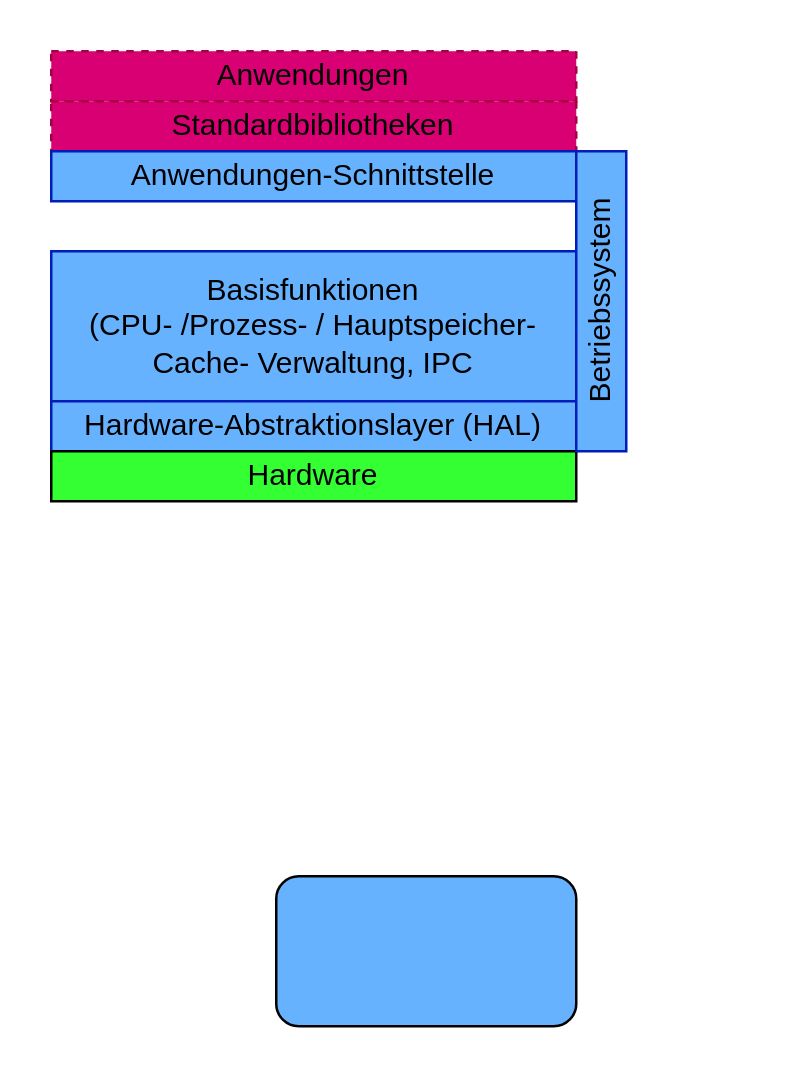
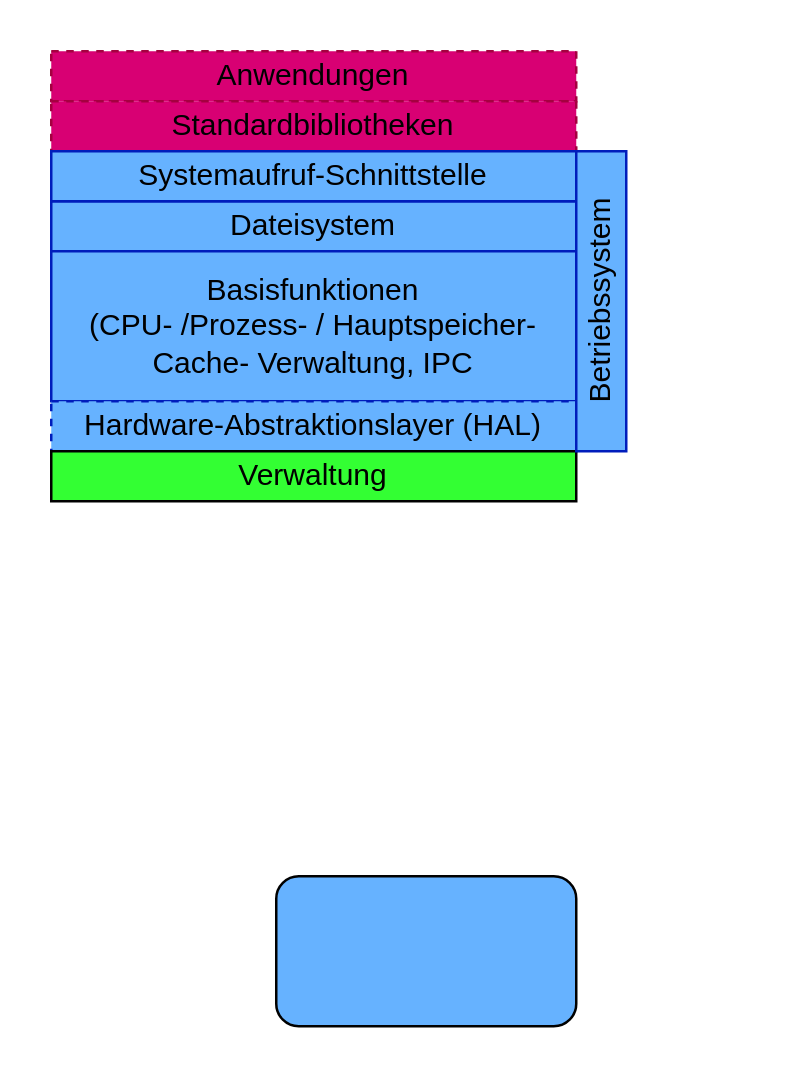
- <mxCell id="6" value="Anwendungen-Schnittstelle" style="rounded=0;whiteSpace=wrap;html=1;fillColor=#66B2FF;strokeColor=#001DBC;fontColor=#000000;" vertex="1" parent="1"><mxGeometry x="20" y="60" width="210" height="20" as="geometry" /></mxCell>
+ <mxCell id="6" value="Systemaufruf-Schnittstelle" style="rounded=0;whiteSpace=wrap;html=1;fillColor=#66B2FF;strokeColor=#001DBC;fontColor=#000000;" vertex="1" parent="1"><mxGeometry x="20" y="60" width="210" height="20" as="geometry" /></mxCell>
+ <mxCell id="3" value="Dateisystem" style="rounded=0;whiteSpace=wrap;html=1;fillColor=#66B2FF;strokeColor=#001DBC;fontColor=#000000;" vertex="1" parent="1"><mxGeometry x="20" y="80" width="210" height="20" as="geometry" /></mxCell>
- <mxCell id="7" value="Hardware-Abstraktionslayer (HAL)" style="rounded=0;whiteSpace=wrap;html=1;fillColor=#66B2FF;strokeColor=#001DBC;fontColor=#000000;" vertex="1" parent="1"><mxGeometry x="20" y="160" width="210" height="20" as="geometry" /></mxCell>
+ <mxCell id="7" value="Hardware-Abstraktionslayer (HAL)" style="rounded=0;whiteSpace=wrap;html=1;fillColor=#66B2FF;strokeColor=#001DBC;fontColor=#000000;dashed=1;" vertex="1" parent="1"><mxGeometry x="20" y="160" width="210" height="20" as="geometry" /></mxCell>
- <mxCell id="8" value="Hardware" style="rounded=0;whiteSpace=wrap;html=1;fillColor=#33FF33;" vertex="1" parent="1"><mxGeometry x="20" y="180" width="210" height="20" as="geometry" /></mxCell>
+ <mxCell id="8" value="Verwaltung" style="rounded=0;whiteSpace=wrap;html=1;fillColor=#33FF33;" vertex="1" parent="1"><mxGeometry x="20" y="180" width="210" height="20" as="geometry" /></mxCell>
